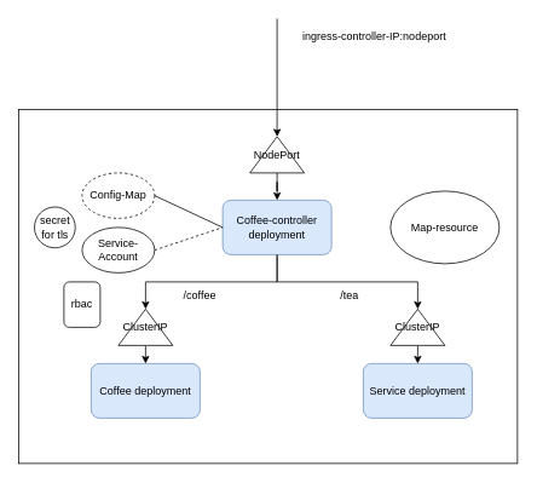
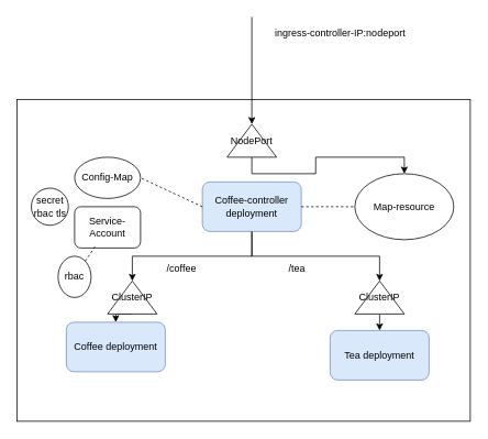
- <mxCell id="17" style="edgeStyle=orthogonalEdgeStyle;rounded=0;orthogonalLoop=1;jettySize=auto;html=1;exitX=0;exitY=0.5;exitDx=0;exitDy=0;" edge="1" parent="1" source="18" target="10"><mxGeometry relative="1" as="geometry" /></mxCell>
+ <mxCell id="17" style="edgeStyle=orthogonalEdgeStyle;rounded=0;orthogonalLoop=1;jettySize=auto;html=1;exitX=0;exitY=0.5;exitDx=0;exitDy=0;" edge="1" parent="1" source="18" target="11"><mxGeometry relative="1" as="geometry" /></mxCell>
- <mxCell id="12" value="Config-Map" style="ellipse;whiteSpace=wrap;html=1;dashed=1;" vertex="1" parent="1"><mxGeometry x="90" y="190" width="80" height="50" as="geometry" /></mxCell>
+ <mxCell id="12" value="Config-Map" style="ellipse;whiteSpace=wrap;html=1;" vertex="1" parent="1"><mxGeometry x="90" y="190" width="80" height="50" as="geometry" /></mxCell>
- <mxCell id="14" value="" style="endArrow=none;dashed=0;html=1;entryX=1;entryY=0.5;entryDx=0;entryDy=0;exitX=0;exitY=0.5;exitDx=0;exitDy=0;" edge="1" parent="1" source="10" target="12"><mxGeometry width="50" height="50" relative="1" as="geometry"><mxPoint x="90" y="670" as="sourcePoint" /><mxPoint x="140" y="620" as="targetPoint" /></mxGeometry></mxCell>
+ <mxCell id="14" value="" style="endArrow=none;dashed=1;html=1;entryX=1;entryY=0.5;entryDx=0;entryDy=0;exitX=0;exitY=0.5;exitDx=0;exitDy=0;" edge="1" parent="1" source="10" target="12"><mxGeometry width="50" height="50" relative="1" as="geometry"><mxPoint x="90" y="670" as="sourcePoint" /><mxPoint x="140" y="620" as="targetPoint" /></mxGeometry></mxCell>
- <mxCell id="26" value="secret for tls" style="ellipse;whiteSpace=wrap;html=1;aspect=fixed;" vertex="1" parent="1"><mxGeometry x="37.5" y="227.5" width="45" height="45" as="geometry" /></mxCell>
+ <mxCell id="26" value="secret rbac tls" style="ellipse;whiteSpace=wrap;html=1;aspect=fixed;" vertex="1" parent="1"><mxGeometry x="37.5" y="227.5" width="45" height="45" as="geometry" /></mxCell>
+ <mxCell id="16" value="" style="endArrow=none;dashed=1;html=1;entryX=0;entryY=0.5;entryDx=0;entryDy=0;exitX=1;exitY=0.5;exitDx=0;exitDy=0;" edge="1" parent="1" source="10" target="11"><mxGeometry width="50" height="50" relative="1" as="geometry"><mxPoint x="90" y="670" as="sourcePoint" /><mxPoint x="140" y="620" as="targetPoint" /></mxGeometry></mxCell>
- <mxCell id="15" value="" style="endArrow=none;dashed=1;html=1;entryX=0;entryY=0.5;entryDx=0;entryDy=0;exitX=1;exitY=0.5;exitDx=0;exitDy=0;" edge="1" parent="1" source="13" target="10"><mxGeometry width="50" height="50" relative="1" as="geometry"><mxPoint x="90" y="740" as="sourcePoint" /><mxPoint x="140" y="690" as="targetPoint" /></mxGeometry></mxCell>
- <mxCell id="13" value="Service-Account" style="ellipse;whiteSpace=wrap;html=1;" vertex="1" parent="1"><mxGeometry x="90" y="250" width="80" height="50" as="geometry" /></mxCell>
+ <mxCell id="13" value="Service-Account" style="whiteSpace=wrap;html=1;rounded=1;" vertex="1" parent="1"><mxGeometry x="90" y="250" width="80" height="50" as="geometry" /></mxCell>
+ <mxCell id="25" value="" style="endArrow=none;dashed=1;html=1;entryX=0.313;entryY=0.96;entryDx=0;entryDy=0;entryPerimeter=0;" edge="1" parent="1" source="24" target="13"><mxGeometry width="50" height="50" relative="1" as="geometry"><mxPoint x="60" y="580" as="sourcePoint" /><mxPoint x="110" y="530" as="targetPoint" /></mxGeometry></mxCell>
- <mxCell id="22" value="/tea" style="text;html=1;strokeColor=none;fillColor=none;align=center;verticalAlign=middle;whiteSpace=wrap;rounded=0;" vertex="1" parent="1"><mxGeometry x="365" y="315" width="40" height="20" as="geometry" /></mxCell>
+ <mxCell id="22" value="/tea" style="text;html=1;strokeColor=none;fillColor=none;align=center;verticalAlign=middle;whiteSpace=wrap;rounded=0;" vertex="1" parent="1"><mxGeometry x="340" y="315" width="40" height="20" as="geometry" /></mxCell>
- <mxCell id="24" value="rbac" style="whiteSpace=wrap;html=1;rounded=1;" vertex="1" parent="1"><mxGeometry x="70" y="310" width="40" height="50" as="geometry" /></mxCell>
+ <mxCell id="24" value="rbac" style="ellipse;whiteSpace=wrap;html=1;" vertex="1" parent="1"><mxGeometry x="70" y="310" width="40" height="50" as="geometry" /></mxCell>
- <mxCell id="3" value="Coffee deployment" style="rounded=1;whiteSpace=wrap;html=1;fillColor=#dae8fc;strokeColor=#6c8ebf;" vertex="1" parent="1"><mxGeometry x="100" y="400" width="120" height="60" as="geometry" /></mxCell>
+ <mxCell id="3" value="Coffee deployment" style="rounded=1;whiteSpace=wrap;html=1;fillColor=#dae8fc;strokeColor=#6c8ebf;" vertex="1" parent="1"><mxGeometry x="80" y="390" width="120" height="60" as="geometry" /></mxCell>
- <mxCell id="4" value="Service deployment" style="rounded=1;whiteSpace=wrap;html=1;fillColor=#dae8fc;strokeColor=#6c8ebf;" vertex="1" parent="1"><mxGeometry x="400" y="400" width="120" height="60" as="geometry" /></mxCell>
+ <mxCell id="4" value="Tea deployment" style="rounded=1;whiteSpace=wrap;html=1;fillColor=#dae8fc;strokeColor=#6c8ebf;" vertex="1" parent="1"><mxGeometry x="400" y="400" width="120" height="60" as="geometry" /></mxCell>
